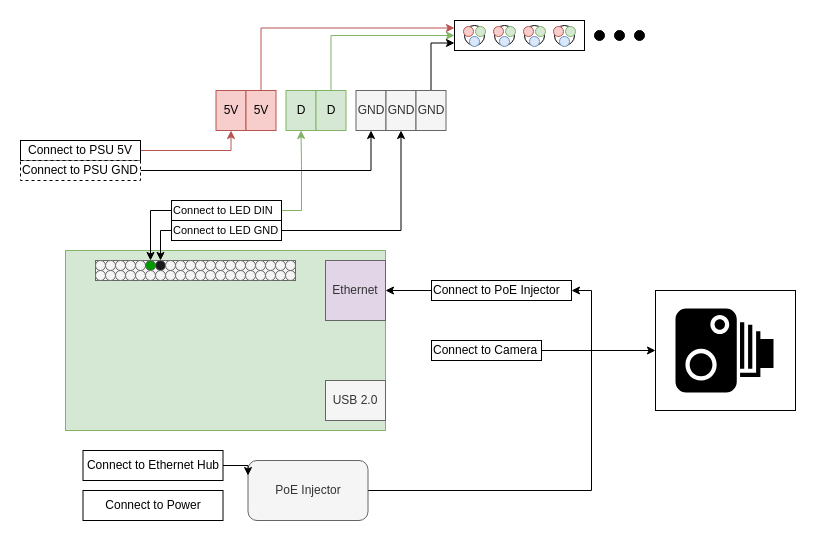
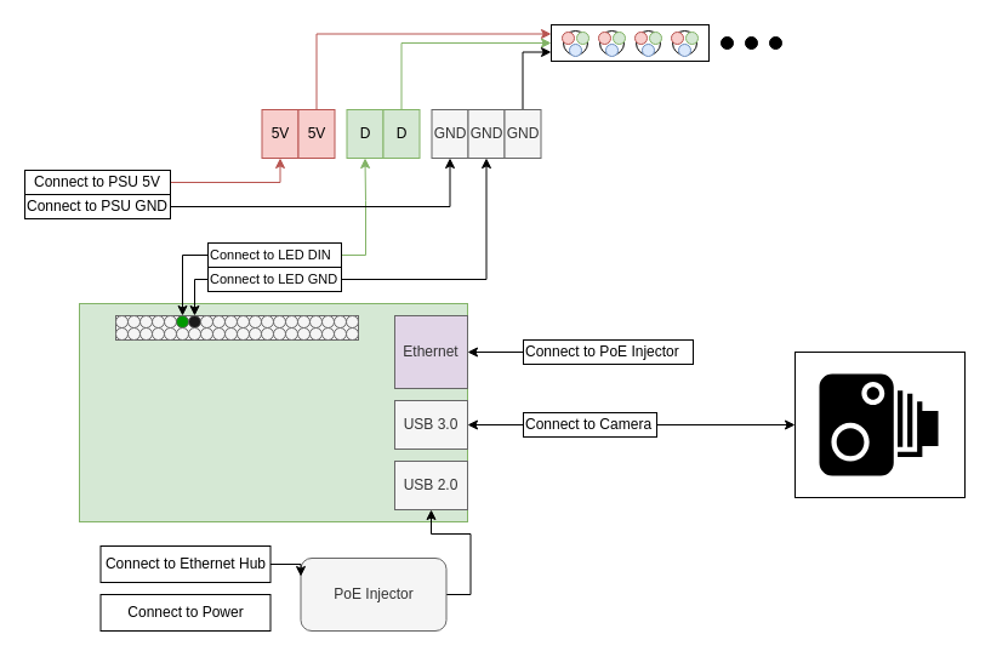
- <mxCell id="82" value="Connect to PSU GND" style="rounded=0;whiteSpace=wrap;html=1;dashed=1;" vertex="1" parent="1"><mxGeometry x="20" y="160" width="120" height="20" as="geometry" /></mxCell>
+ <mxCell id="82" value="Connect to PSU GND" style="rounded=0;whiteSpace=wrap;html=1;" vertex="1" parent="1"><mxGeometry x="20" y="160" width="120" height="20" as="geometry" /></mxCell>
+ <mxCell id="59" value="USB 3.0" style="rounded=0;whiteSpace=wrap;html=1;fillColor=#f5f5f5;fontColor=#333333;strokeColor=#666666;" vertex="1" parent="1"><mxGeometry x="325" y="330" width="60" height="40" as="geometry" /></mxCell>
+ <mxCell id="61" style="edgeStyle=orthogonalEdgeStyle;rounded=0;orthogonalLoop=1;jettySize=auto;html=1;exitX=0;exitY=0.5;exitDx=0;exitDy=0;entryX=1;entryY=0.5;entryDx=0;entryDy=0;" edge="1" parent="1" source="63" target="59"><mxGeometry relative="1" as="geometry" /></mxCell>
- <mxCell id="54" style="edgeStyle=orthogonalEdgeStyle;rounded=0;orthogonalLoop=1;jettySize=auto;html=1;exitX=1;exitY=0.5;exitDx=0;exitDy=0;entryX=1;entryY=0.5;entryDx=0;entryDy=0;" edge="1" parent="1" source="55" target="53"><mxGeometry relative="1" as="geometry" /></mxCell>
+ <mxCell id="54" style="edgeStyle=orthogonalEdgeStyle;rounded=0;orthogonalLoop=1;jettySize=auto;html=1;exitX=1;exitY=0.5;exitDx=0;exitDy=0;" edge="1" parent="1" source="55" target="60"><mxGeometry relative="1" as="geometry" /></mxCell>
